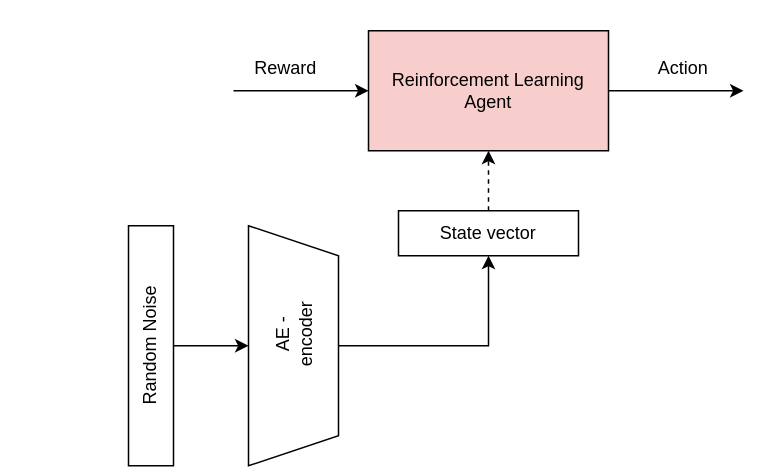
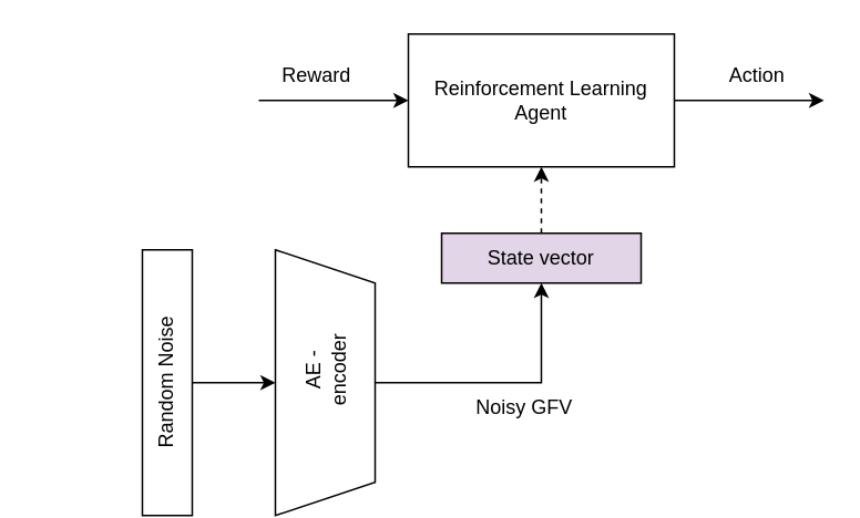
- <mxCell id="2" value="Reinforcement Learning Agent" style="rounded=0;whiteSpace=wrap;html=1;fillColor=#f8cecc;" vertex="1" parent="1"><mxGeometry x="245" y="20" width="160" height="80" as="geometry" /></mxCell>
+ <mxCell id="2" value="Reinforcement Learning Agent" style="rounded=0;whiteSpace=wrap;html=1;" vertex="1" parent="1"><mxGeometry x="245" y="20" width="160" height="80" as="geometry" /></mxCell>
- <mxCell id="3" value="State vector" style="rounded=0;whiteSpace=wrap;html=1;" vertex="1" parent="1"><mxGeometry x="265" y="140" width="120" height="30" as="geometry" /></mxCell>
+ <mxCell id="3" value="State vector" style="rounded=0;whiteSpace=wrap;html=1;fillColor=#e1d5e7;" vertex="1" parent="1"><mxGeometry x="265" y="140" width="120" height="30" as="geometry" /></mxCell>
+ <mxCell id="9" value="Noisy GFV" style="text;html=1;strokeColor=none;fillColor=none;align=center;verticalAlign=middle;whiteSpace=wrap;rounded=0;" vertex="1" parent="1"><mxGeometry x="285" y="230" width="60" height="30" as="geometry" /></mxCell>
